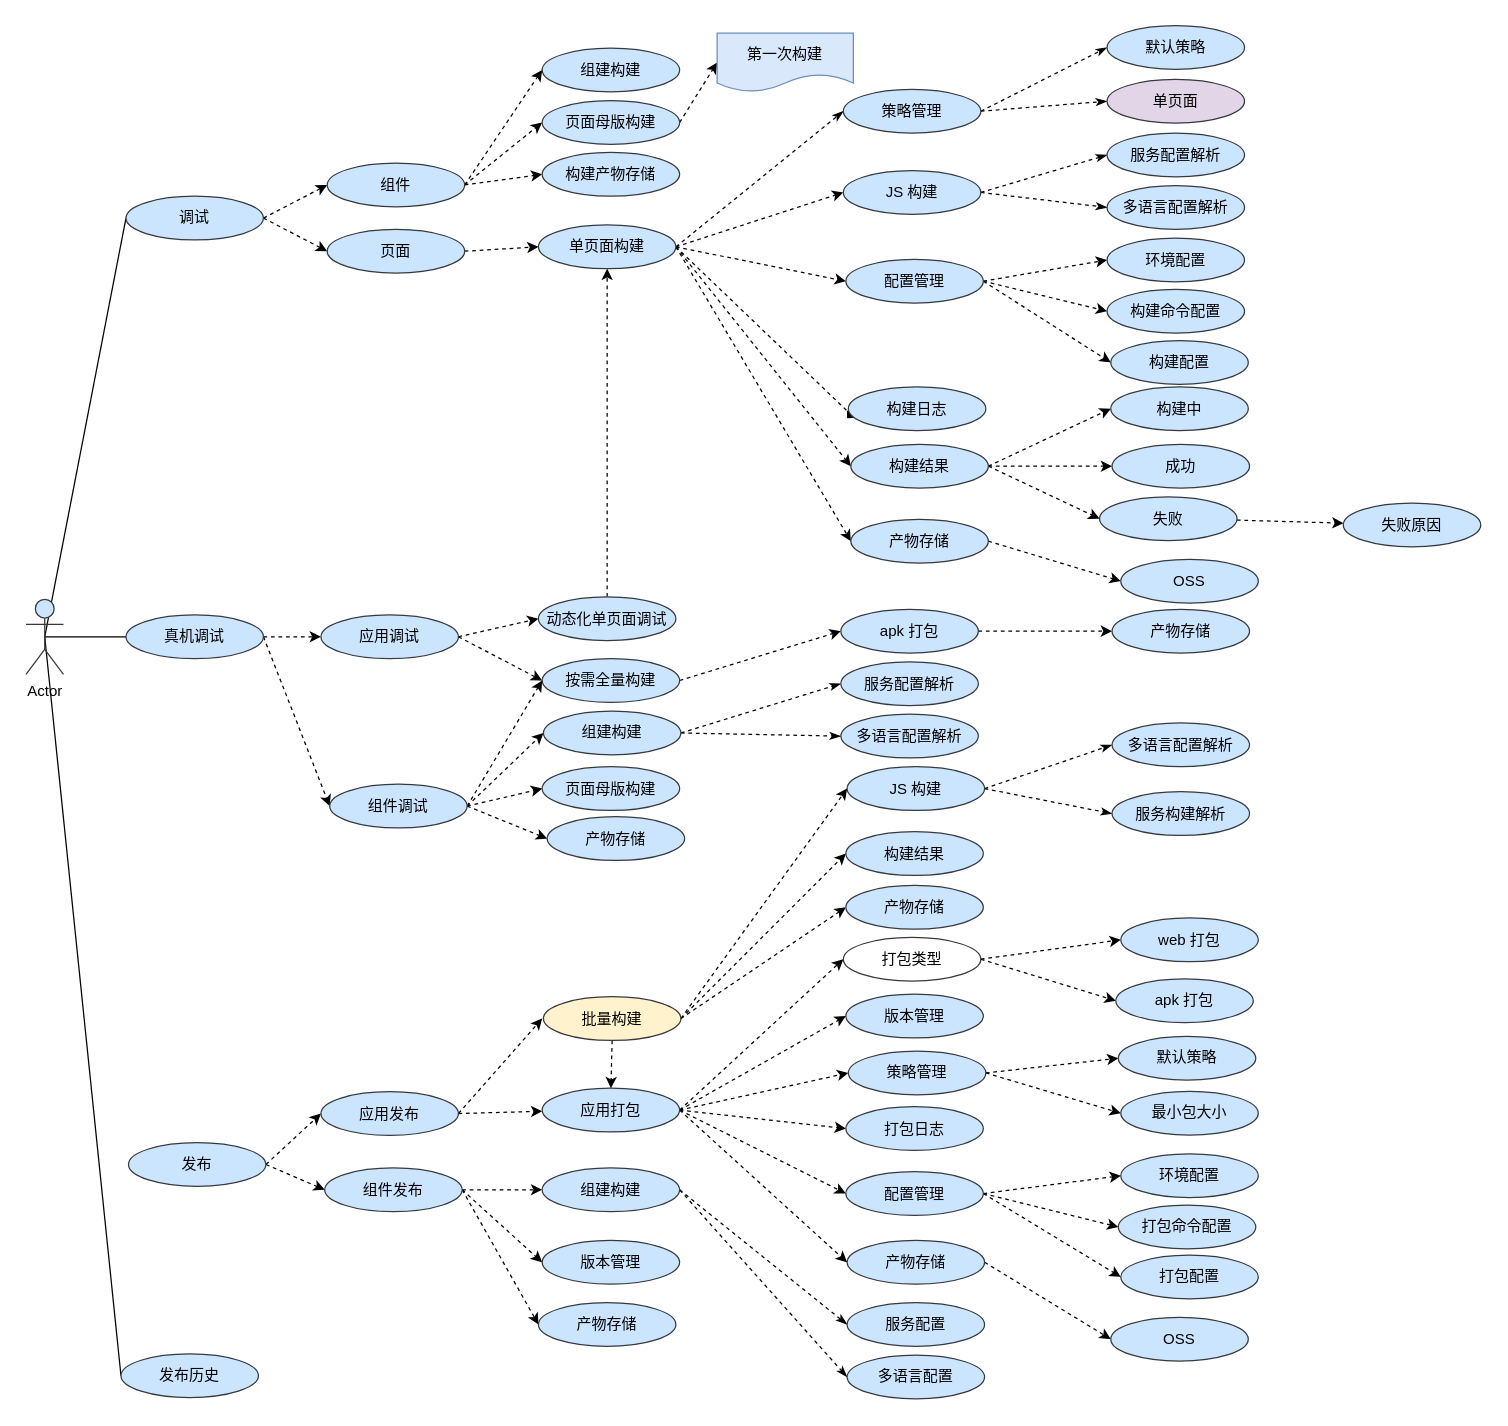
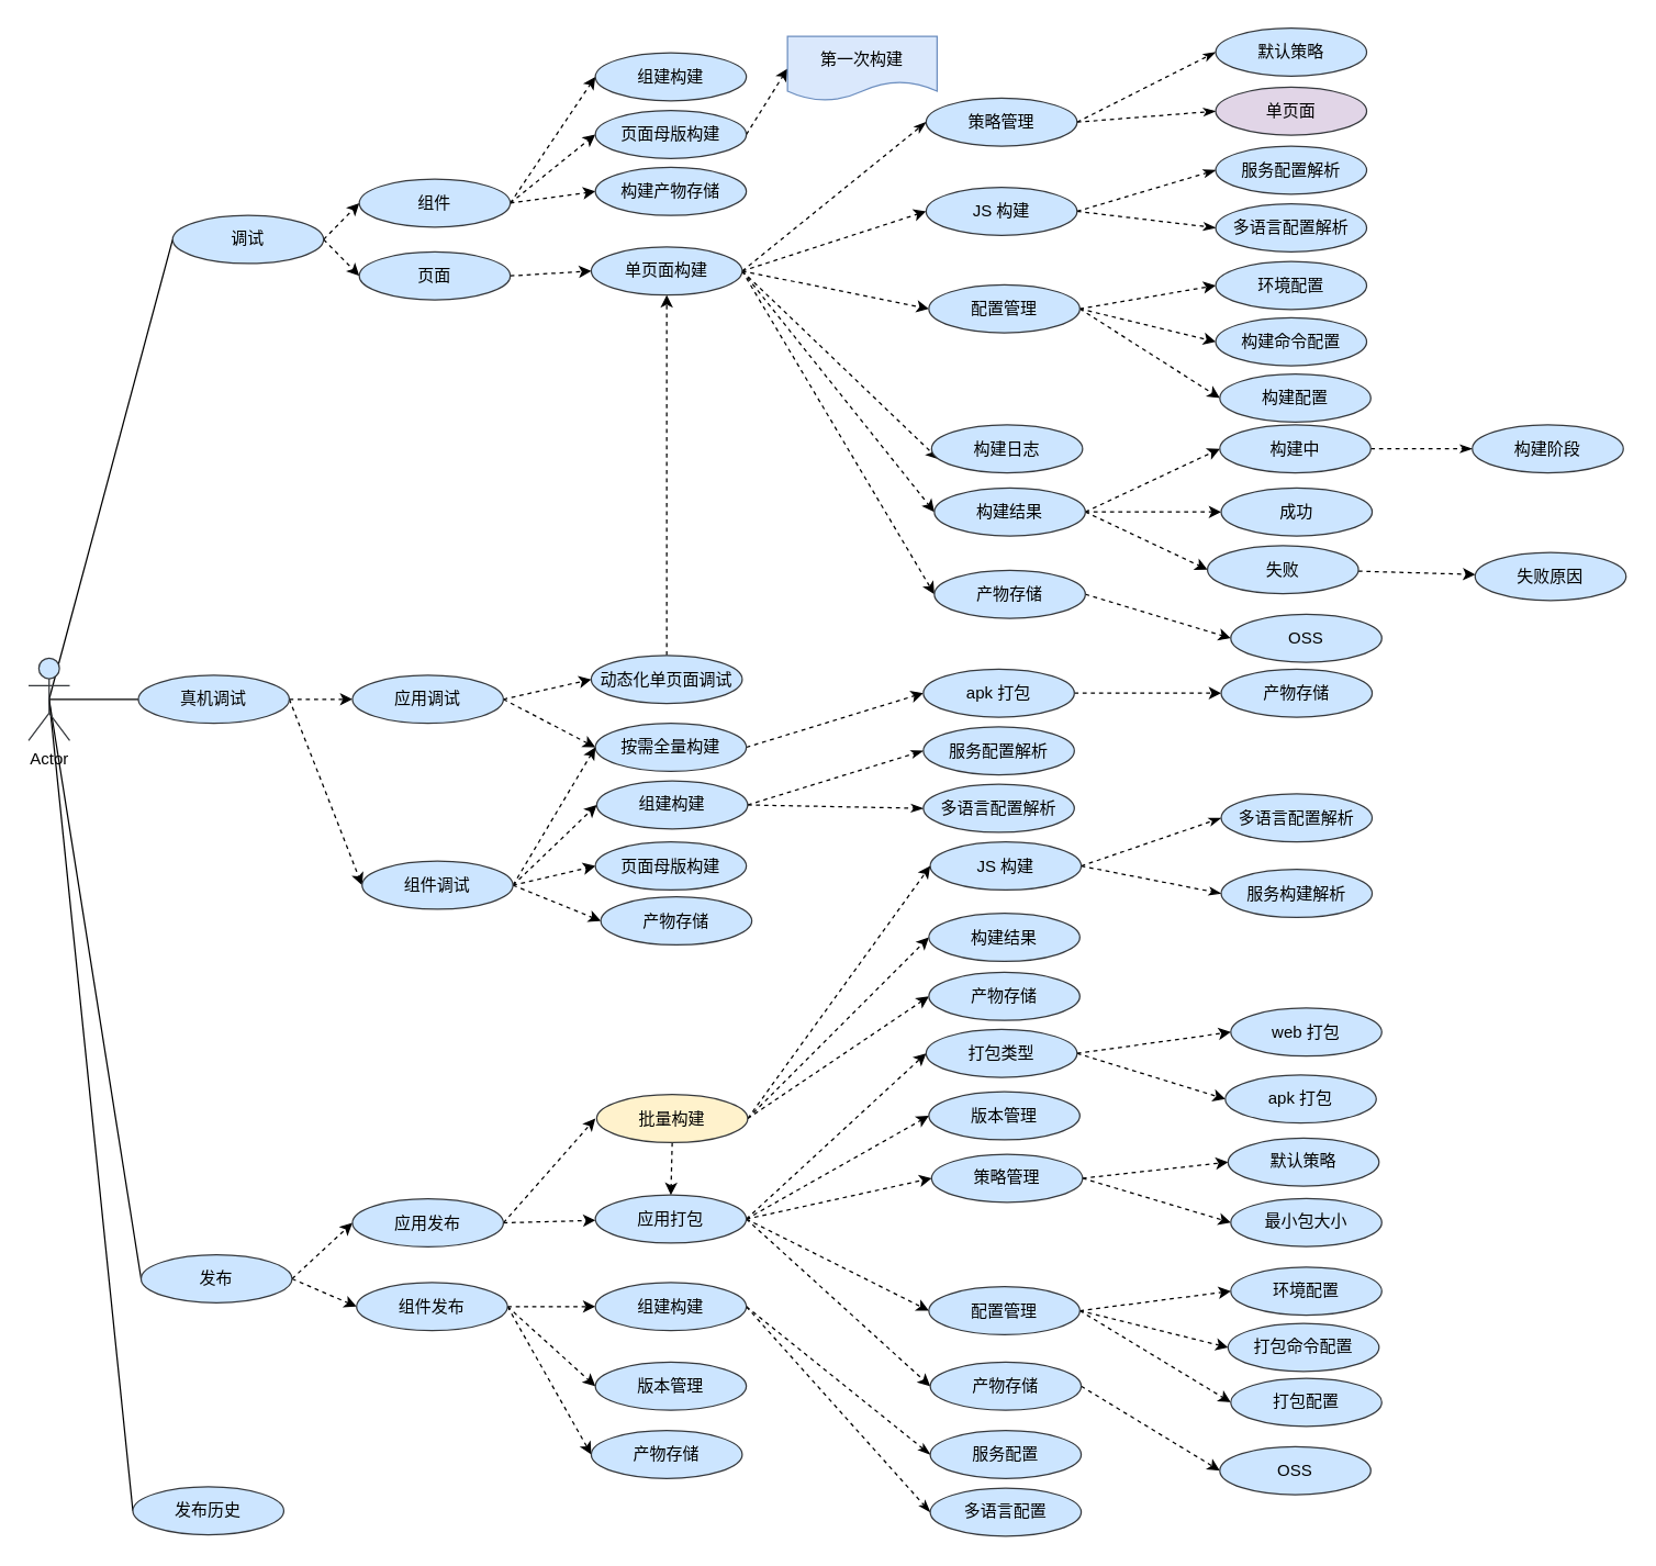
- <mxCell id="9" value="调试" style="ellipse;whiteSpace=wrap;html=1;fillColor=#cce5ff;strokeColor=#36393d;" vertex="1" parent="1"><mxGeometry x="100" y="156.5" width="110" height="35" as="geometry" /></mxCell>
+ <mxCell id="9" value="调试" style="ellipse;whiteSpace=wrap;html=1;fillColor=#cce5ff;strokeColor=#36393d;" vertex="1" parent="1"><mxGeometry x="125" y="156.5" width="110" height="35" as="geometry" /></mxCell>
+ <mxCell id="46" style="edgeStyle=none;rounded=0;orthogonalLoop=1;jettySize=auto;html=1;exitX=1;exitY=0.5;exitDx=0;exitDy=0;dashed=1;endArrow=classicThin;endFill=1;entryX=0;entryY=0.5;entryDx=0;entryDy=0;" edge="1" parent="1" source="47" target="134"><mxGeometry relative="1" as="geometry"><mxPoint x="1075" y="327" as="targetPoint" /></mxGeometry></mxCell>
+ <mxCell id="134" value="构建阶段" style="ellipse;whiteSpace=wrap;html=1;fillColor=#cce5ff;strokeColor=#36393d;" vertex="1" parent="1"><mxGeometry x="1072" y="309" width="110" height="35" as="geometry" /></mxCell>
- <mxCell id="20" style="edgeStyle=none;rounded=0;orthogonalLoop=1;jettySize=auto;html=1;exitX=1;exitY=0.5;exitDx=0;exitDy=0;entryX=0.045;entryY=0.714;entryDx=0;entryDy=0;entryPerimeter=0;dashed=1;endArrow=diamond;" edge="1" parent="1" source="22" target="42"><mxGeometry relative="1" as="geometry" /></mxCell>
+ <mxCell id="20" style="edgeStyle=none;rounded=0;orthogonalLoop=1;jettySize=auto;html=1;exitX=1;exitY=0.5;exitDx=0;exitDy=0;entryX=0.045;entryY=0.714;entryDx=0;entryDy=0;entryPerimeter=0;dashed=1;" edge="1" parent="1" source="22" target="42"><mxGeometry relative="1" as="geometry" /></mxCell>
+ <mxCell id="3" style="rounded=0;orthogonalLoop=1;jettySize=auto;html=1;exitX=0.5;exitY=0.5;exitDx=0;exitDy=0;exitPerimeter=0;entryX=0;entryY=0.5;entryDx=0;entryDy=0;endArrow=none;endFill=0;" edge="1" parent="1" source="6" target="12"><mxGeometry relative="1" as="geometry" /></mxCell>
- <mxCell id="81" value="打包类型" style="ellipse;whiteSpace=wrap;html=1;fillColor=#ffffff;strokeColor=#36393d;" vertex="1" parent="1"><mxGeometry x="674" y="749.5" width="110" height="35" as="geometry" /></mxCell>
+ <mxCell id="81" value="打包类型" style="ellipse;whiteSpace=wrap;html=1;fillColor=#cce5ff;strokeColor=#36393d;" vertex="1" parent="1"><mxGeometry x="674" y="749.5" width="110" height="35" as="geometry" /></mxCell>
- <mxCell id="77" style="edgeStyle=none;rounded=0;orthogonalLoop=1;jettySize=auto;html=1;exitX=1;exitY=0.5;exitDx=0;exitDy=0;entryX=0;entryY=0.5;entryDx=0;entryDy=0;endArrow=classic;endFill=1;dashed=1;" edge="1" parent="1" source="78" target="98"><mxGeometry relative="1" as="geometry" /></mxCell>
- <mxCell id="98" value="打包日志" style="ellipse;whiteSpace=wrap;html=1;fillColor=#cce5ff;strokeColor=#36393d;" vertex="1" parent="1"><mxGeometry x="676" y="885" width="110" height="35" as="geometry" /></mxCell>
